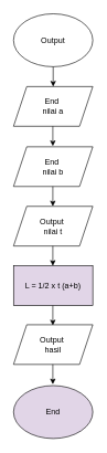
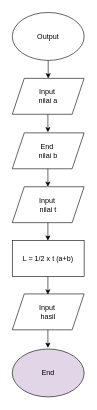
- <mxCell id="5" value="End&amp;nbsp;&lt;br&gt;nilai a" style="shape=parallelogram;perimeter=parallelogramPerimeter;whiteSpace=wrap;html=1;fixedSize=1;" vertex="1" parent="1"><mxGeometry x="20" y="130" width="120" height="60" as="geometry" /></mxCell>
+ <mxCell id="5" value="Input&amp;nbsp;&lt;br&gt;nilai a" style="shape=parallelogram;perimeter=parallelogramPerimeter;whiteSpace=wrap;html=1;fixedSize=1;" vertex="1" parent="1"><mxGeometry x="20" y="130" width="120" height="60" as="geometry" /></mxCell>
- <mxCell id="9" value="Output&amp;nbsp;&lt;br&gt;nilai t" style="shape=parallelogram;perimeter=parallelogramPerimeter;whiteSpace=wrap;html=1;fixedSize=1;" vertex="1" parent="1"><mxGeometry x="20" y="311" width="120" height="60" as="geometry" /></mxCell>
+ <mxCell id="9" value="Input&amp;nbsp;&lt;br&gt;nilai t" style="shape=parallelogram;perimeter=parallelogramPerimeter;whiteSpace=wrap;html=1;fixedSize=1;" vertex="1" parent="1"><mxGeometry x="20" y="311" width="120" height="60" as="geometry" /></mxCell>
- <mxCell id="6" value="L = 1/2 x t (a+b)" style="rounded=0;whiteSpace=wrap;html=1;fillColor=#e1d5e7;" vertex="1" parent="1"><mxGeometry x="20" y="401" width="120" height="60" as="geometry" /></mxCell>
+ <mxCell id="6" value="L = 1/2 x t (a+b)" style="rounded=0;whiteSpace=wrap;html=1;" vertex="1" parent="1"><mxGeometry x="20" y="401" width="120" height="60" as="geometry" /></mxCell>
- <mxCell id="7" value="Output&amp;nbsp;&lt;br&gt;hasil" style="shape=parallelogram;perimeter=parallelogramPerimeter;whiteSpace=wrap;html=1;fixedSize=1;" vertex="1" parent="1"><mxGeometry x="20" y="490" width="120" height="60" as="geometry" /></mxCell>
+ <mxCell id="7" value="Input&amp;nbsp;&lt;br&gt;hasil" style="shape=parallelogram;perimeter=parallelogramPerimeter;whiteSpace=wrap;html=1;fixedSize=1;" vertex="1" parent="1"><mxGeometry x="20" y="490" width="120" height="60" as="geometry" /></mxCell>
